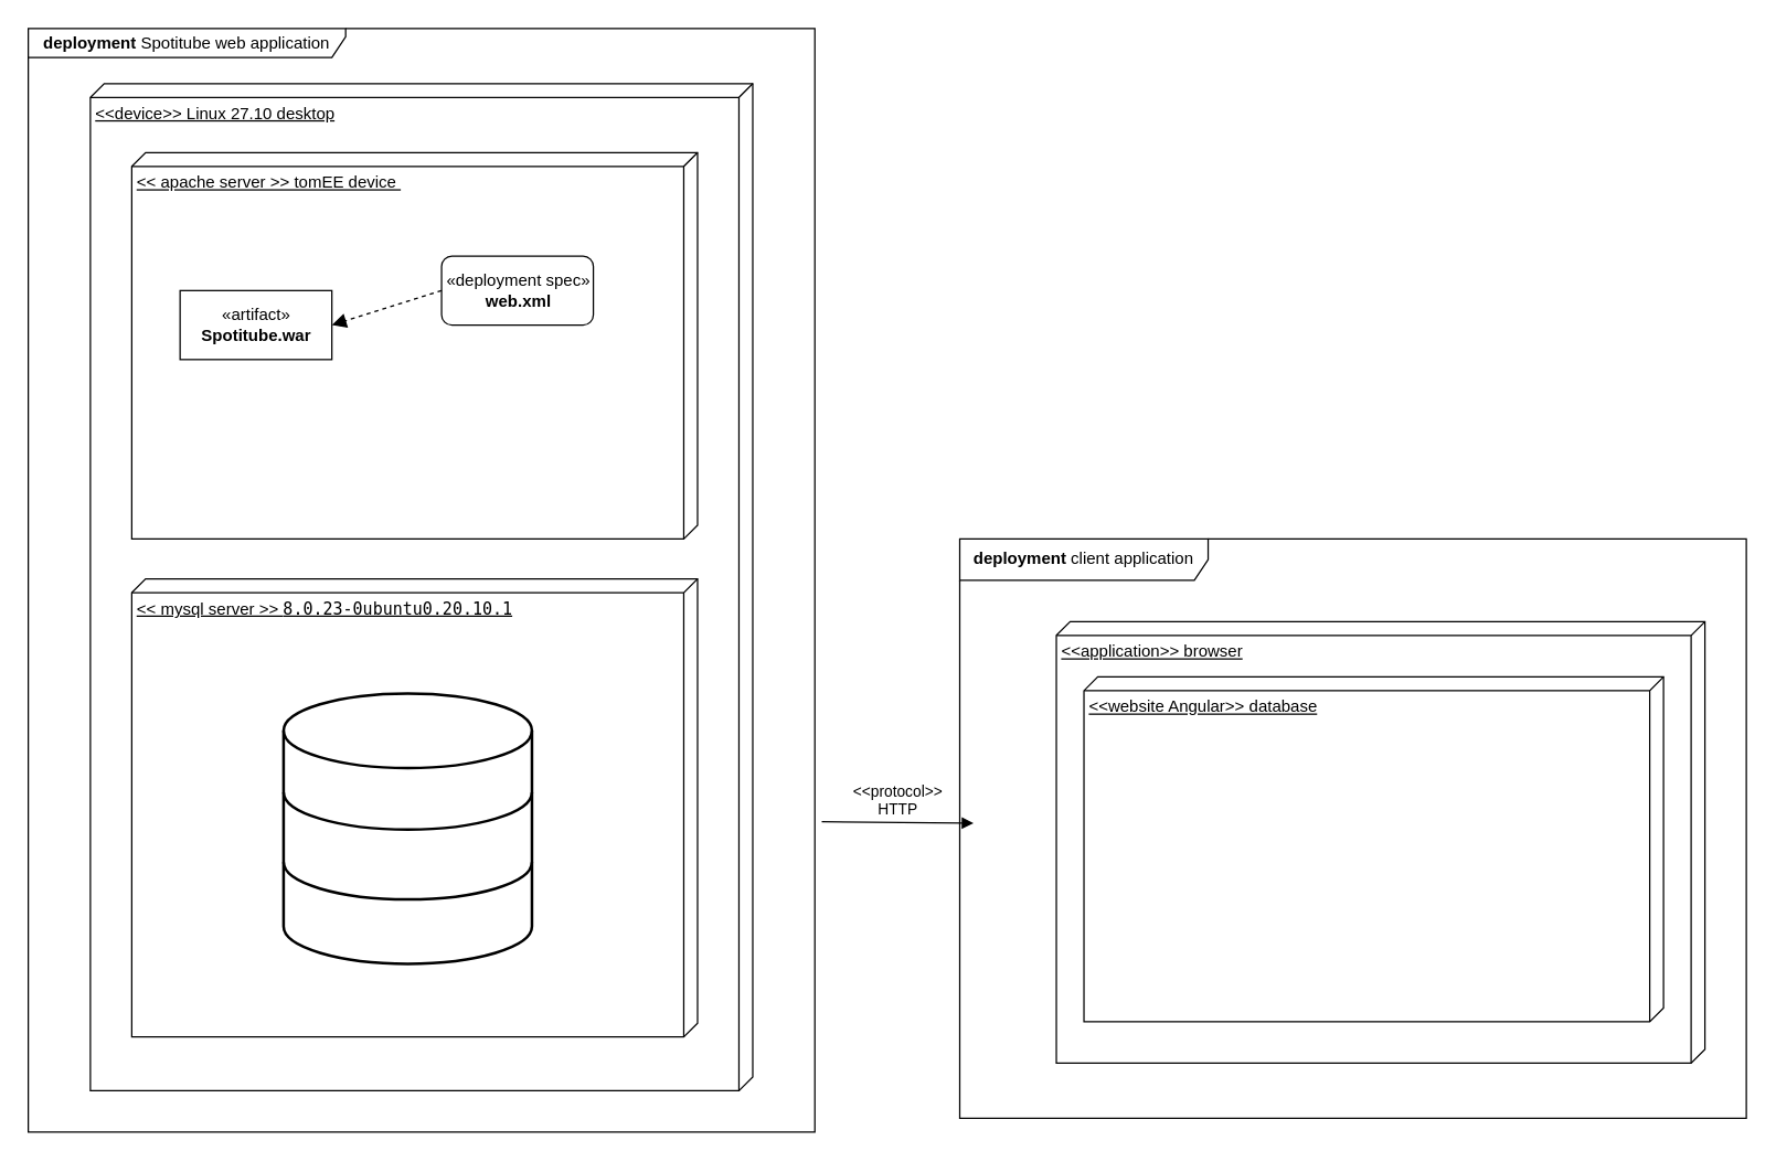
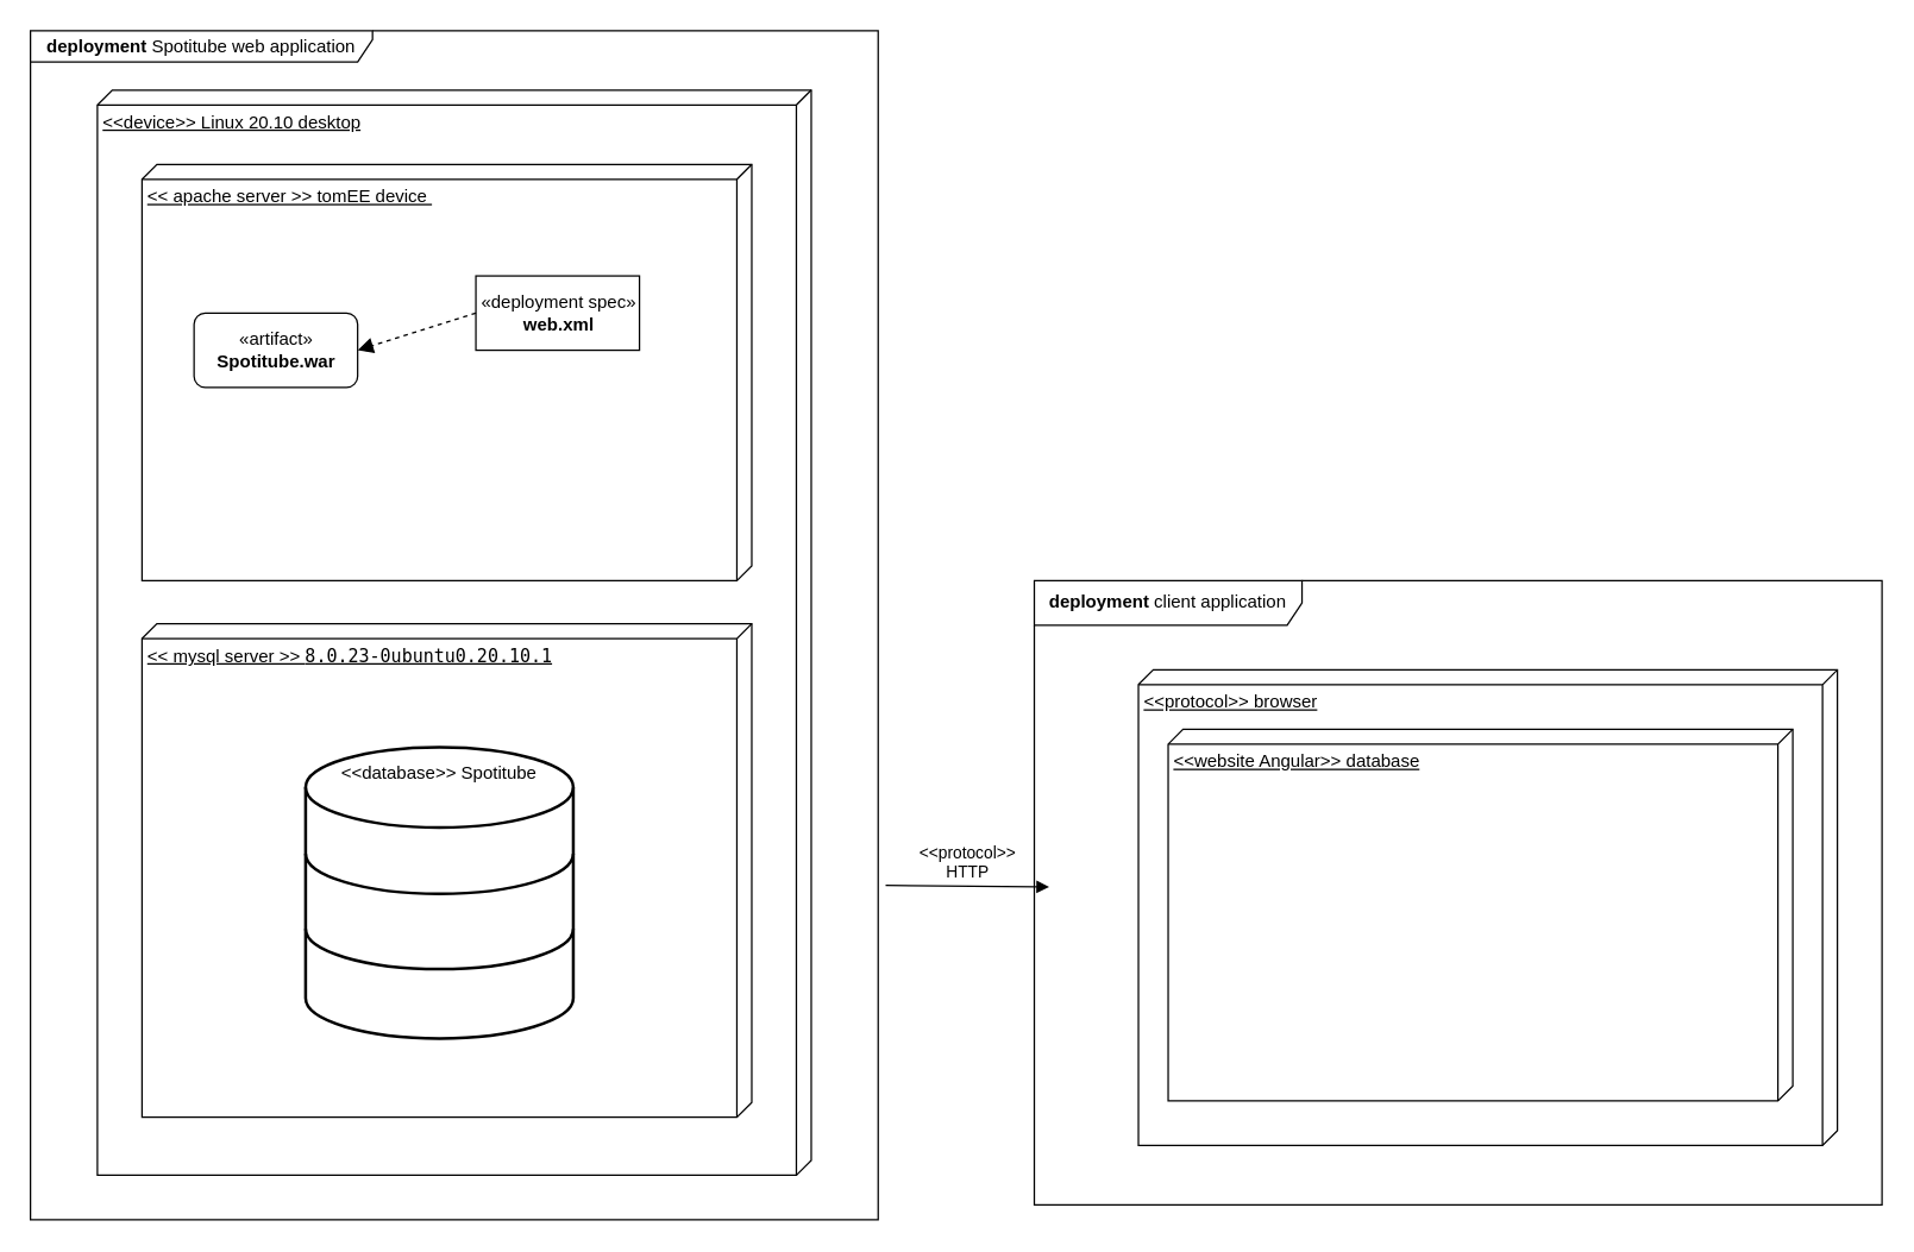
- <mxCell id="3" value="&amp;lt;&amp;lt;device&amp;gt;&amp;gt; Linux 27.10 desktop" style="verticalAlign=top;align=left;spacingTop=8;spacingLeft=2;spacingRight=12;shape=cube;size=10;direction=south;fontStyle=4;html=1;" parent="1" vertex="1"><mxGeometry x="65" y="60" width="480" height="730" as="geometry" /></mxCell>
+ <mxCell id="3" value="&amp;lt;&amp;lt;device&amp;gt;&amp;gt; Linux 20.10 desktop" style="verticalAlign=top;align=left;spacingTop=8;spacingLeft=2;spacingRight=12;shape=cube;size=10;direction=south;fontStyle=4;html=1;" parent="1" vertex="1"><mxGeometry x="65" y="60" width="480" height="730" as="geometry" /></mxCell>
- <mxCell id="6" value="«deployment spec»&lt;br&gt;&lt;b&gt;web.xml&lt;/b&gt;" style="html=1;rounded=1;" parent="1" vertex="1"><mxGeometry x="319.5" y="185" width="110" height="50" as="geometry" /></mxCell>
+ <mxCell id="6" value="«deployment spec»&lt;br&gt;&lt;b&gt;web.xml&lt;/b&gt;" style="html=1;" parent="1" vertex="1"><mxGeometry x="319.5" y="185" width="110" height="50" as="geometry" /></mxCell>
- <mxCell id="5" value="«artifact»&lt;br&gt;&lt;b&gt;Spotitube.war&lt;/b&gt;" style="html=1;" parent="1" vertex="1"><mxGeometry x="130" y="210" width="110" height="50" as="geometry" /></mxCell>
+ <mxCell id="5" value="«artifact»&lt;br&gt;&lt;b&gt;Spotitube.war&lt;/b&gt;" style="html=1;rounded=1;" parent="1" vertex="1"><mxGeometry x="130" y="210" width="110" height="50" as="geometry" /></mxCell>
- <mxCell id="10" value="&amp;lt;&amp;lt;application&amp;gt;&amp;gt; browser" style="verticalAlign=top;align=left;spacingTop=8;spacingLeft=2;spacingRight=12;shape=cube;size=10;direction=south;fontStyle=4;html=1;" parent="1" vertex="1"><mxGeometry x="765" y="450" width="470" height="320" as="geometry" /></mxCell>
+ <mxCell id="10" value="&amp;lt;&amp;lt;protocol&amp;gt;&amp;gt; browser" style="verticalAlign=top;align=left;spacingTop=8;spacingLeft=2;spacingRight=12;shape=cube;size=10;direction=south;fontStyle=4;html=1;" parent="1" vertex="1"><mxGeometry x="765" y="450" width="470" height="320" as="geometry" /></mxCell>
+ <mxCell id="14" value="&amp;lt;&amp;lt;database&amp;gt;&amp;gt; Spotitube" style="text;html=1;strokeColor=none;fillColor=none;align=center;verticalAlign=middle;whiteSpace=wrap;rounded=0;" parent="1" vertex="1"><mxGeometry x="220" y="510" width="150" height="20" as="geometry" /></mxCell>
